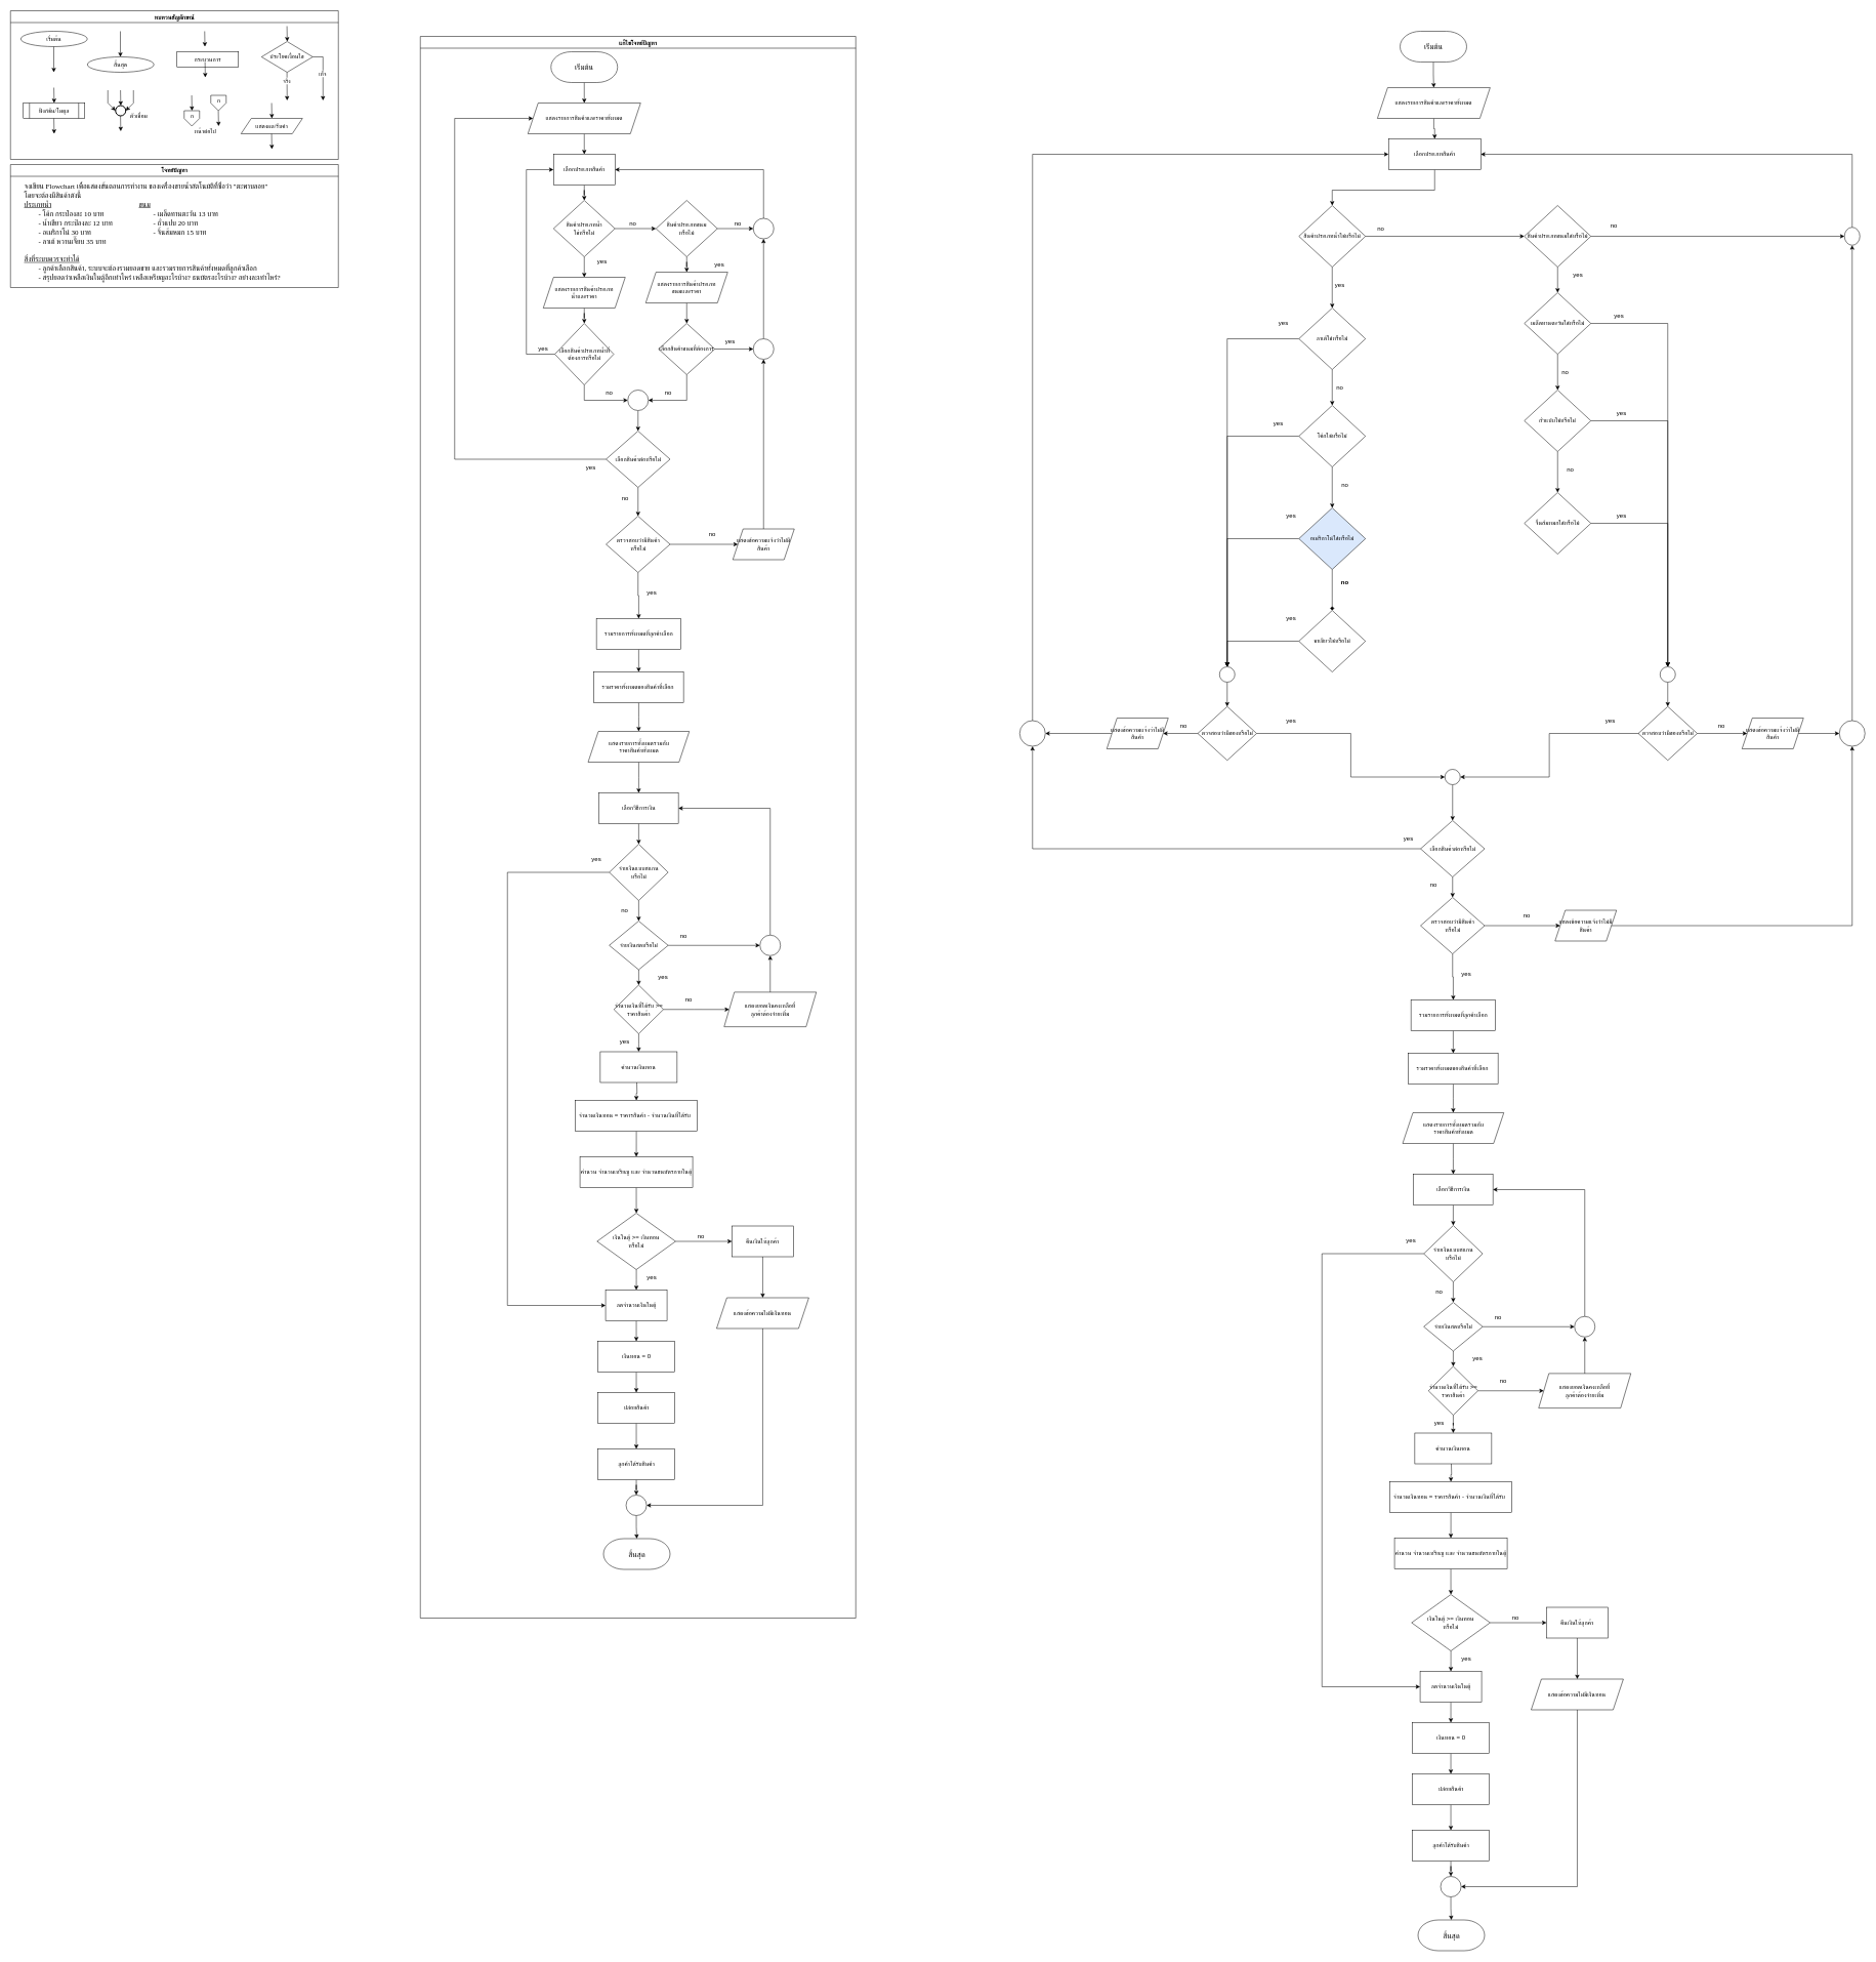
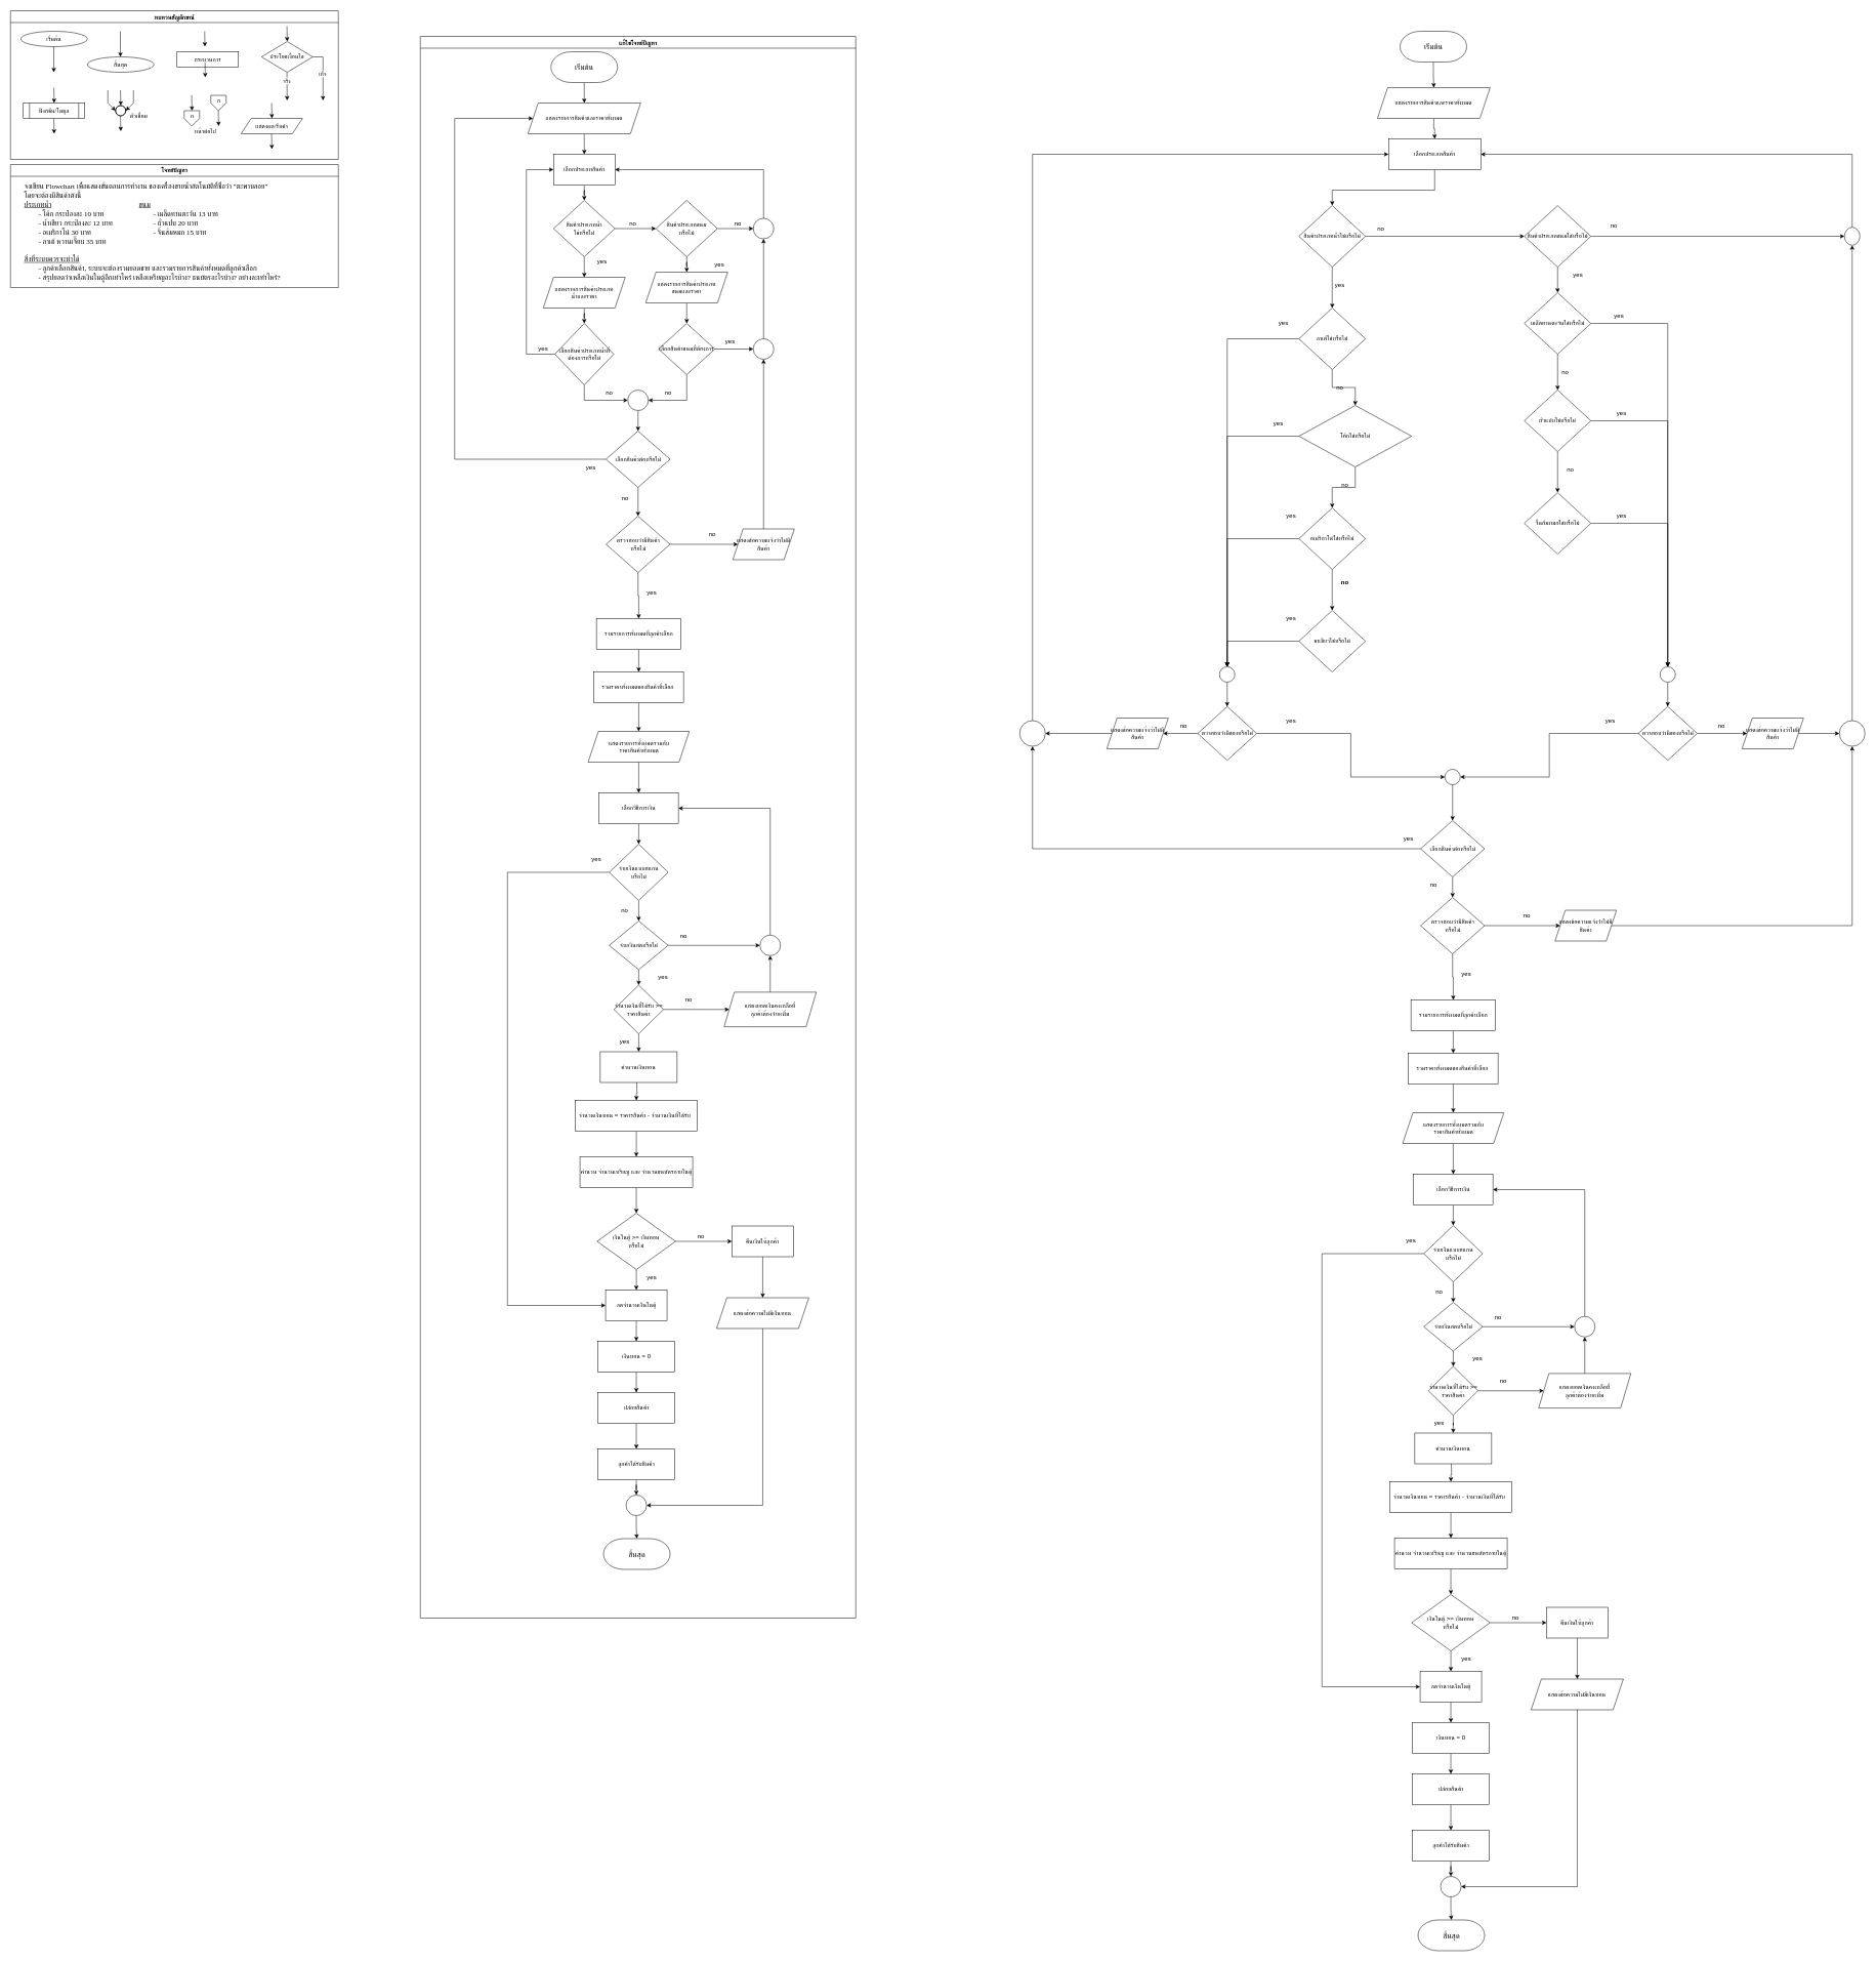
- <mxCell id="152" value="โค้กใช่หรือไม่" style="rhombus;whiteSpace=wrap;html=1;" parent="1" vertex="1"><mxGeometry x="2535" y="790" width="130" height="120" as="geometry" /></mxCell>
+ <mxCell id="152" value="โค้กใช่หรือไม่" style="rhombus;whiteSpace=wrap;html=1;" parent="1" vertex="1"><mxGeometry x="2535" y="790" width="220" height="120" as="geometry" /></mxCell>
- <mxCell id="155" value="อเมริกาโน่ใช่หรือไม่" style="rhombus;whiteSpace=wrap;html=1;fillColor=#dae8fc;" parent="1" vertex="1"><mxGeometry x="2535" y="990" width="130" height="120" as="geometry" /></mxCell>
+ <mxCell id="155" value="อเมริกาโน่ใช่หรือไม่" style="rhombus;whiteSpace=wrap;html=1;" parent="1" vertex="1"><mxGeometry x="2535" y="990" width="130" height="120" as="geometry" /></mxCell>
- <mxCell id="153" value="" style="edgeStyle=orthogonalEdgeStyle;rounded=0;orthogonalLoop=1;jettySize=auto;html=1;endArrow=diamond;" parent="1" source="155" target="157" edge="1"><mxGeometry relative="1" as="geometry" /></mxCell>
+ <mxCell id="153" value="" style="edgeStyle=orthogonalEdgeStyle;rounded=0;orthogonalLoop=1;jettySize=auto;html=1;" parent="1" source="155" target="157" edge="1"><mxGeometry relative="1" as="geometry" /></mxCell>
